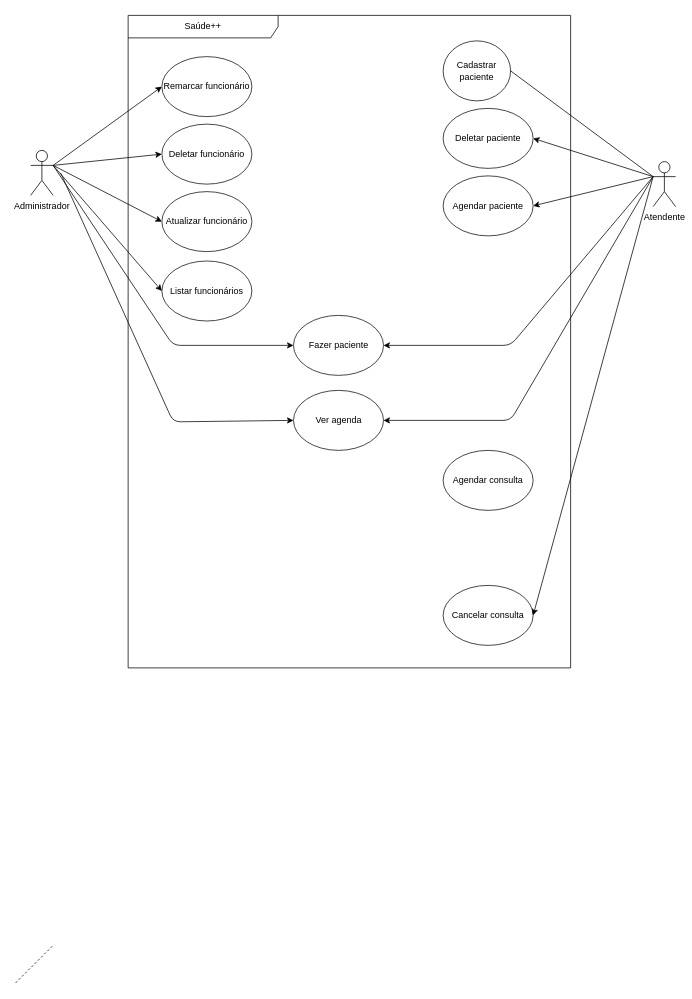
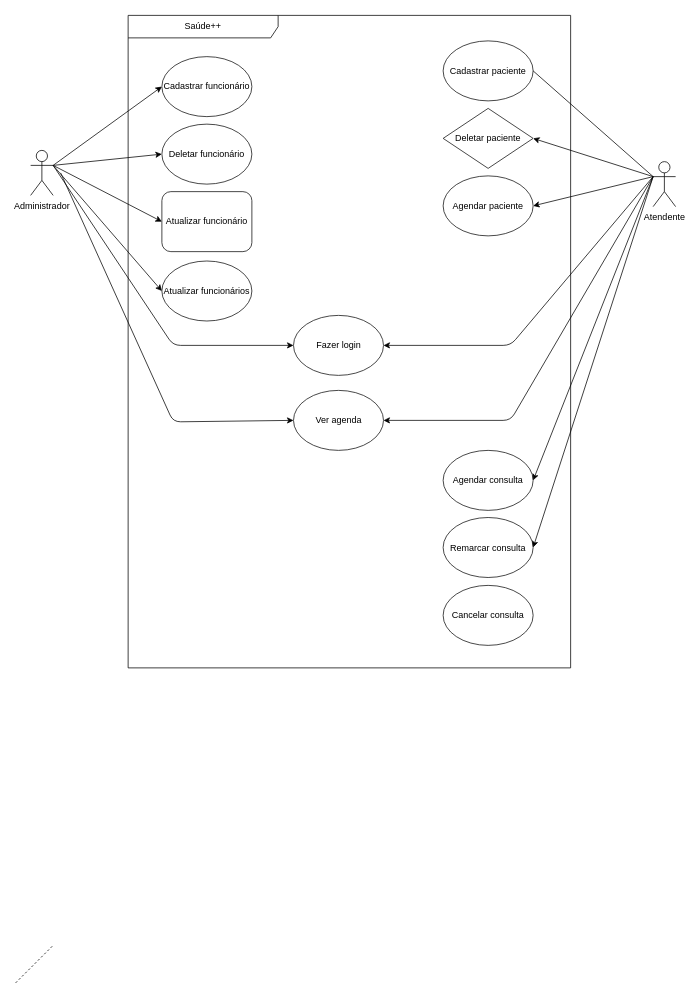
- <mxCell id="10" value="Cadastrar paciente" style="ellipse;whiteSpace=wrap;html=1;fillColor=none;strokeColor=#0D0D0D;fontColor=#000000;" parent="1" vertex="1"><mxGeometry x="590" y="54" width="90" height="80" as="geometry" /></mxCell>
+ <mxCell id="10" value="Cadastrar paciente" style="ellipse;whiteSpace=wrap;html=1;fillColor=none;strokeColor=#0D0D0D;fontColor=#000000;" parent="1" vertex="1"><mxGeometry x="590" y="54" width="120" height="80" as="geometry" /></mxCell>
- <mxCell id="4" value="Remarcar funcionário" style="ellipse;whiteSpace=wrap;html=1;fillColor=none;strokeColor=#0D0D0D;fontColor=#000000;" parent="1" vertex="1"><mxGeometry x="215" y="75" width="120" height="80" as="geometry" /></mxCell>
+ <mxCell id="4" value="Cadastrar funcionário" style="ellipse;whiteSpace=wrap;html=1;fillColor=none;strokeColor=#0D0D0D;fontColor=#000000;" parent="1" vertex="1"><mxGeometry x="215" y="75" width="120" height="80" as="geometry" /></mxCell>
- <mxCell id="11" value="Deletar paciente" style="ellipse;whiteSpace=wrap;html=1;fillColor=none;strokeColor=#0D0D0D;fontColor=#000000;" parent="1" vertex="1"><mxGeometry x="590" y="144" width="120" height="80" as="geometry" /></mxCell>
+ <mxCell id="11" value="Deletar paciente" style="rhombus;whiteSpace=wrap;html=1;fillColor=none;strokeColor=#0D0D0D;fontColor=#000000;" parent="1" vertex="1"><mxGeometry x="590" y="144" width="120" height="80" as="geometry" /></mxCell>
- <mxCell id="6" value="Atualizar funcionário" style="ellipse;whiteSpace=wrap;html=1;fillColor=none;strokeColor=#0D0D0D;fontColor=#000000;" parent="1" vertex="1"><mxGeometry x="215" y="255" width="120" height="80" as="geometry" /></mxCell>
+ <mxCell id="6" value="Atualizar funcionário" style="whiteSpace=wrap;html=1;fillColor=none;strokeColor=#0D0D0D;fontColor=#000000;rounded=1;" parent="1" vertex="1"><mxGeometry x="215" y="255" width="120" height="80" as="geometry" /></mxCell>
- <mxCell id="19" value="Listar funcionários" style="ellipse;whiteSpace=wrap;html=1;fillColor=none;strokeColor=#0D0D0D;fontColor=#000000;" parent="1" vertex="1"><mxGeometry x="215" y="347.5" width="120" height="80" as="geometry" /></mxCell>
+ <mxCell id="19" value="Atualizar funcionários" style="ellipse;whiteSpace=wrap;html=1;fillColor=none;strokeColor=#0D0D0D;fontColor=#000000;" parent="1" vertex="1"><mxGeometry x="215" y="347.5" width="120" height="80" as="geometry" /></mxCell>
+ <mxCell id="18" value="" style="endArrow=classic;html=1;fontColor=#000000;entryX=1;entryY=0.5;entryDx=0;entryDy=0;exitX=0;exitY=0.333;exitDx=0;exitDy=0;exitPerimeter=0;" parent="1" source="16" target="20" edge="1"><mxGeometry width="50" height="50" relative="1" as="geometry"><mxPoint x="915" y="240" as="sourcePoint" /><mxPoint x="790" y="635" as="targetPoint" /><Array as="points" /></mxGeometry></mxCell>
- <mxCell id="26" value="Fazer paciente" style="ellipse;whiteSpace=wrap;html=1;fillColor=none;strokeColor=#0D0D0D;fontColor=#000000;" parent="1" vertex="1"><mxGeometry x="390.5" y="420" width="120" height="80" as="geometry" /></mxCell>
+ <mxCell id="26" value="Fazer login" style="ellipse;whiteSpace=wrap;html=1;fillColor=none;strokeColor=#0D0D0D;fontColor=#000000;" parent="1" vertex="1"><mxGeometry x="390.5" y="420" width="120" height="80" as="geometry" /></mxCell>
+ <mxCell id="17" value="" style="endArrow=classic;html=1;fontColor=#000000;entryX=1;entryY=0.5;entryDx=0;entryDy=0;exitX=0;exitY=0.333;exitDx=0;exitDy=0;exitPerimeter=0;" parent="1" source="16" target="22" edge="1"><mxGeometry width="50" height="50" relative="1" as="geometry"><mxPoint x="915" y="235" as="sourcePoint" /><mxPoint x="790" y="565" as="targetPoint" /><Array as="points" /></mxGeometry></mxCell>
- <mxCell id="24" value="" style="endArrow=classic;html=1;fontColor=#000000;entryX=1;entryY=0.5;entryDx=0;entryDy=0;exitX=0;exitY=0.333;exitDx=0;exitDy=0;exitPerimeter=0;" parent="1" source="16" target="21" edge="1"><mxGeometry width="50" height="50" relative="1" as="geometry"><mxPoint x="915" y="235" as="sourcePoint" /><mxPoint x="807" y="562" as="targetPoint" /><Array as="points" /></mxGeometry></mxCell>
+ <mxCell id="22" value="Remarcar consulta" style="ellipse;whiteSpace=wrap;html=1;fillColor=none;strokeColor=#0D0D0D;fontColor=#000000;" parent="1" vertex="1"><mxGeometry x="590" y="689.5" width="120" height="80" as="geometry" /></mxCell>
